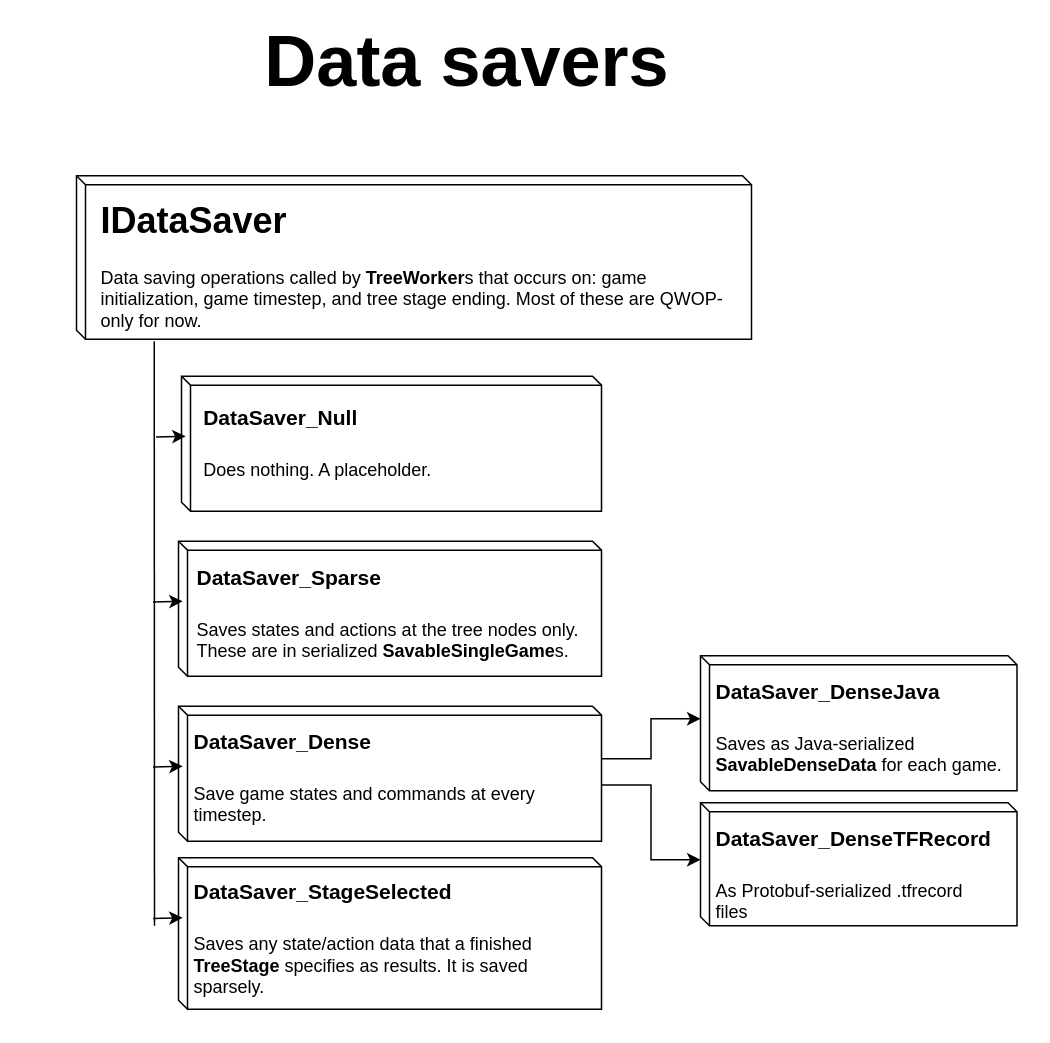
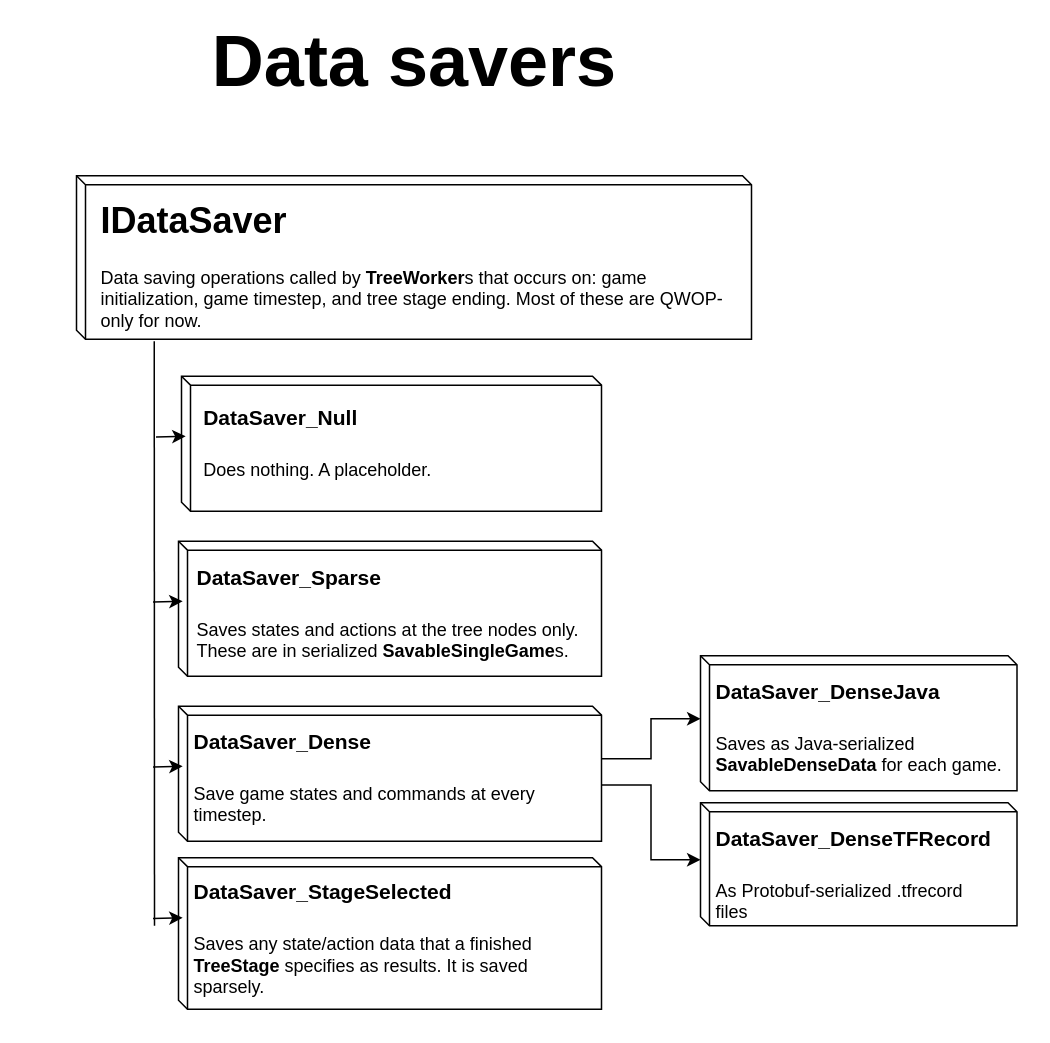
- <mxCell id="2" value="&lt;font style=&quot;font-size: 48px&quot;&gt;&lt;b&gt;Data savers&lt;/b&gt;&lt;/font&gt;" style="text;html=1;strokeColor=none;fillColor=none;align=center;verticalAlign=middle;whiteSpace=wrap;rounded=0;" vertex="1" parent="1"><mxGeometry x="55.5" y="20" width="510" height="40" as="geometry" /></mxCell>
+ <mxCell id="2" value="&lt;font style=&quot;font-size: 48px&quot;&gt;&lt;b&gt;Data savers&lt;/b&gt;&lt;/font&gt;" style="text;html=1;strokeColor=none;fillColor=none;align=center;verticalAlign=middle;whiteSpace=wrap;rounded=0;" vertex="1" parent="1"><mxGeometry x="20.5" y="20" width="510" height="40" as="geometry" /></mxCell>
